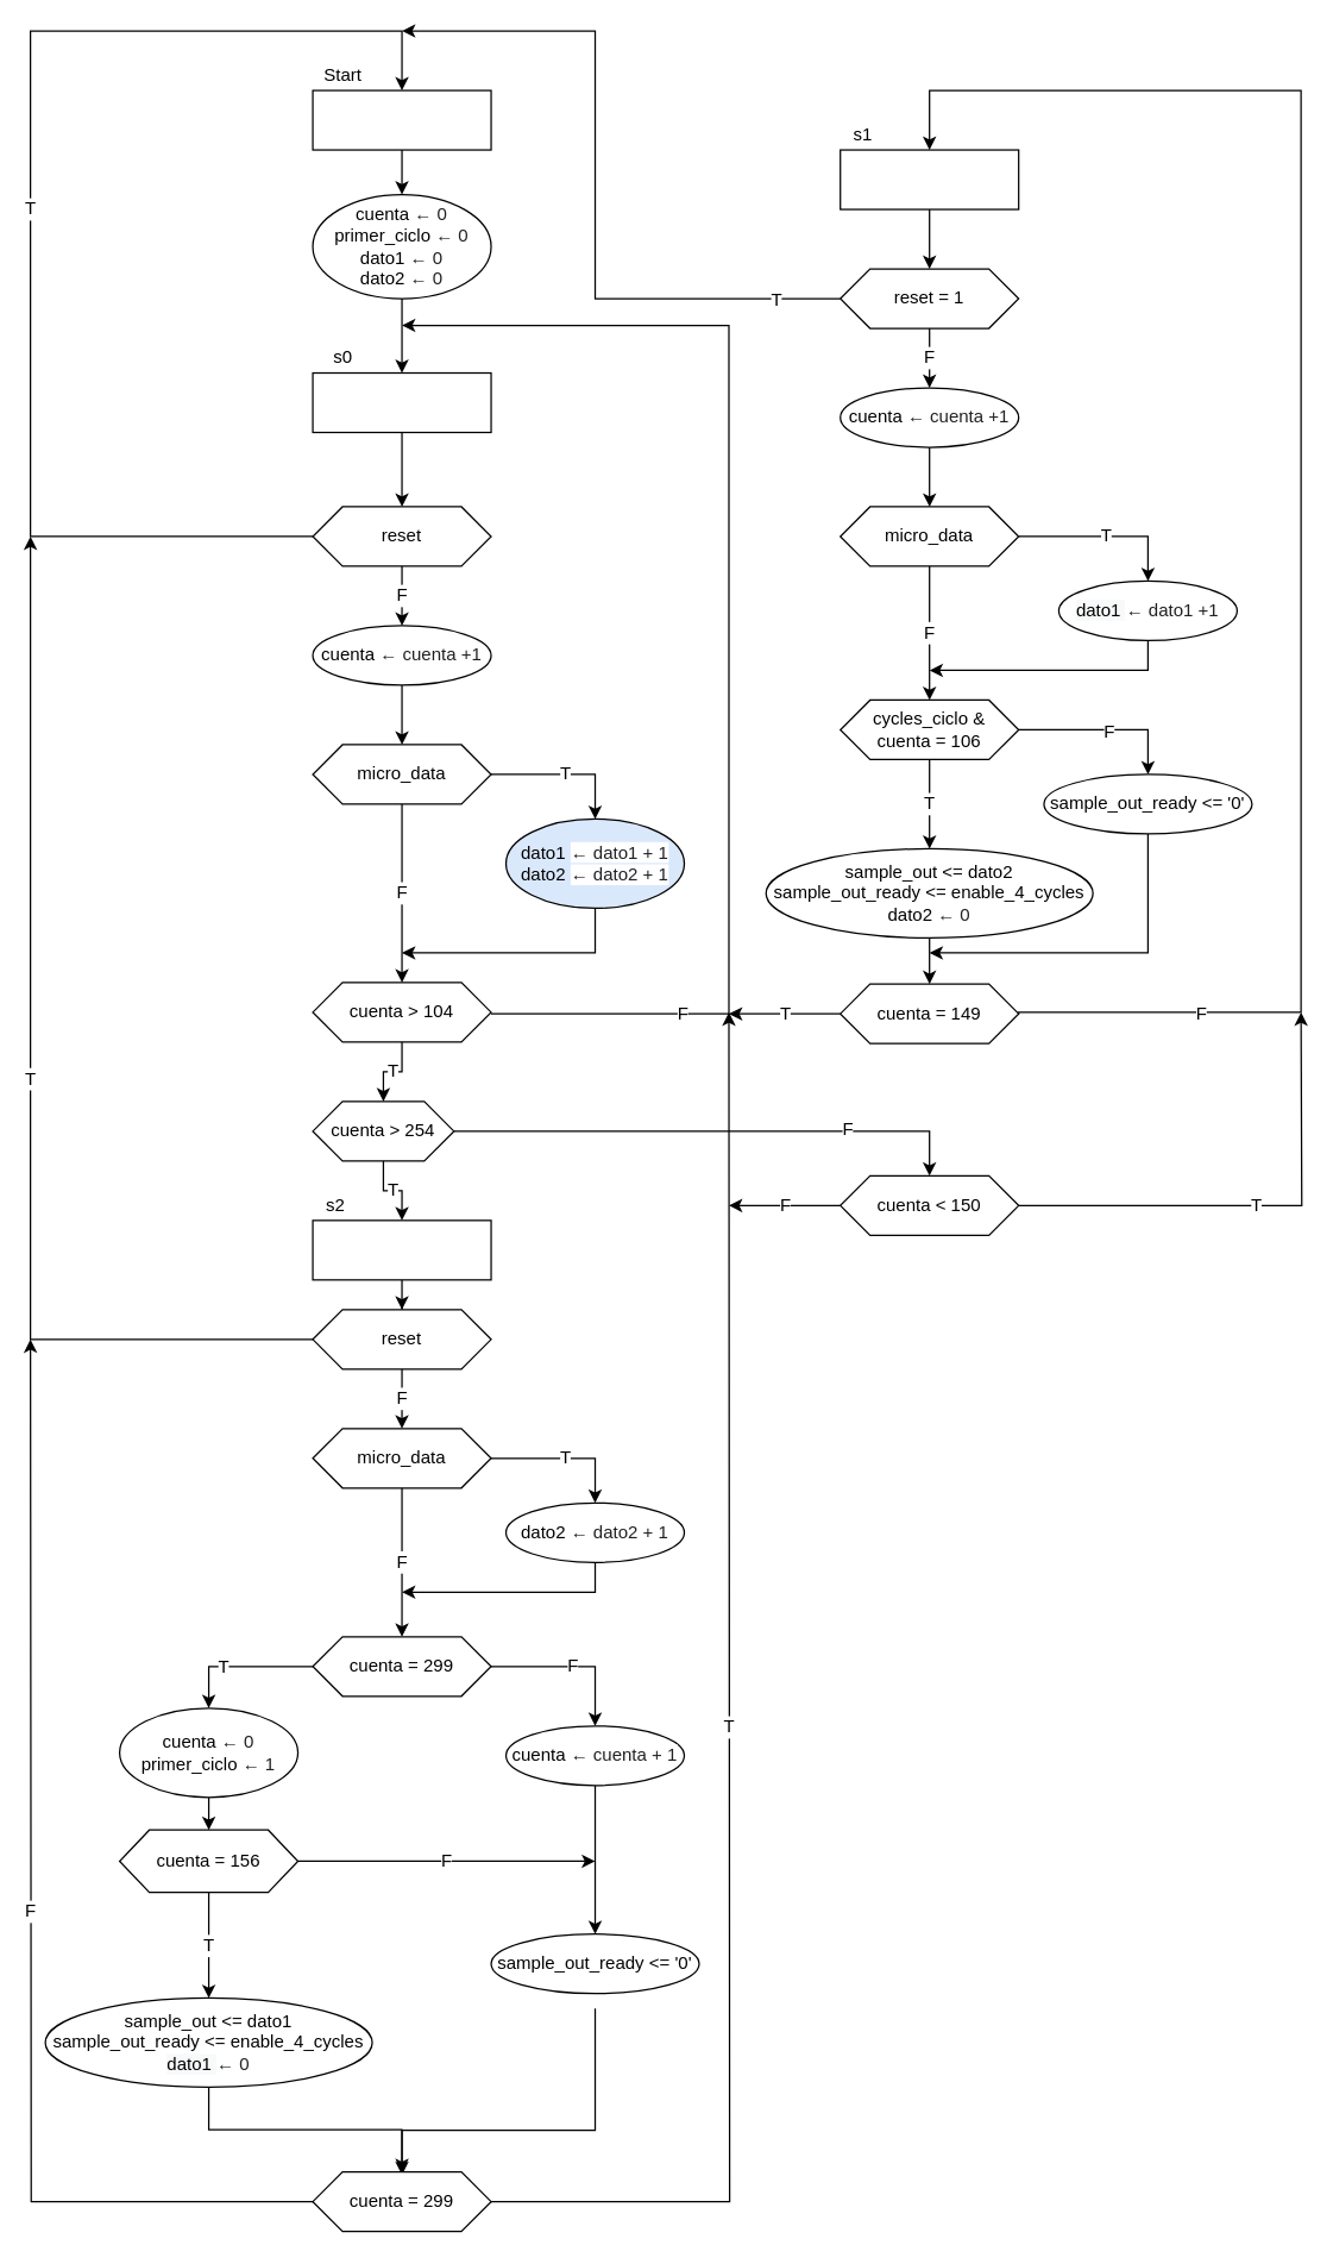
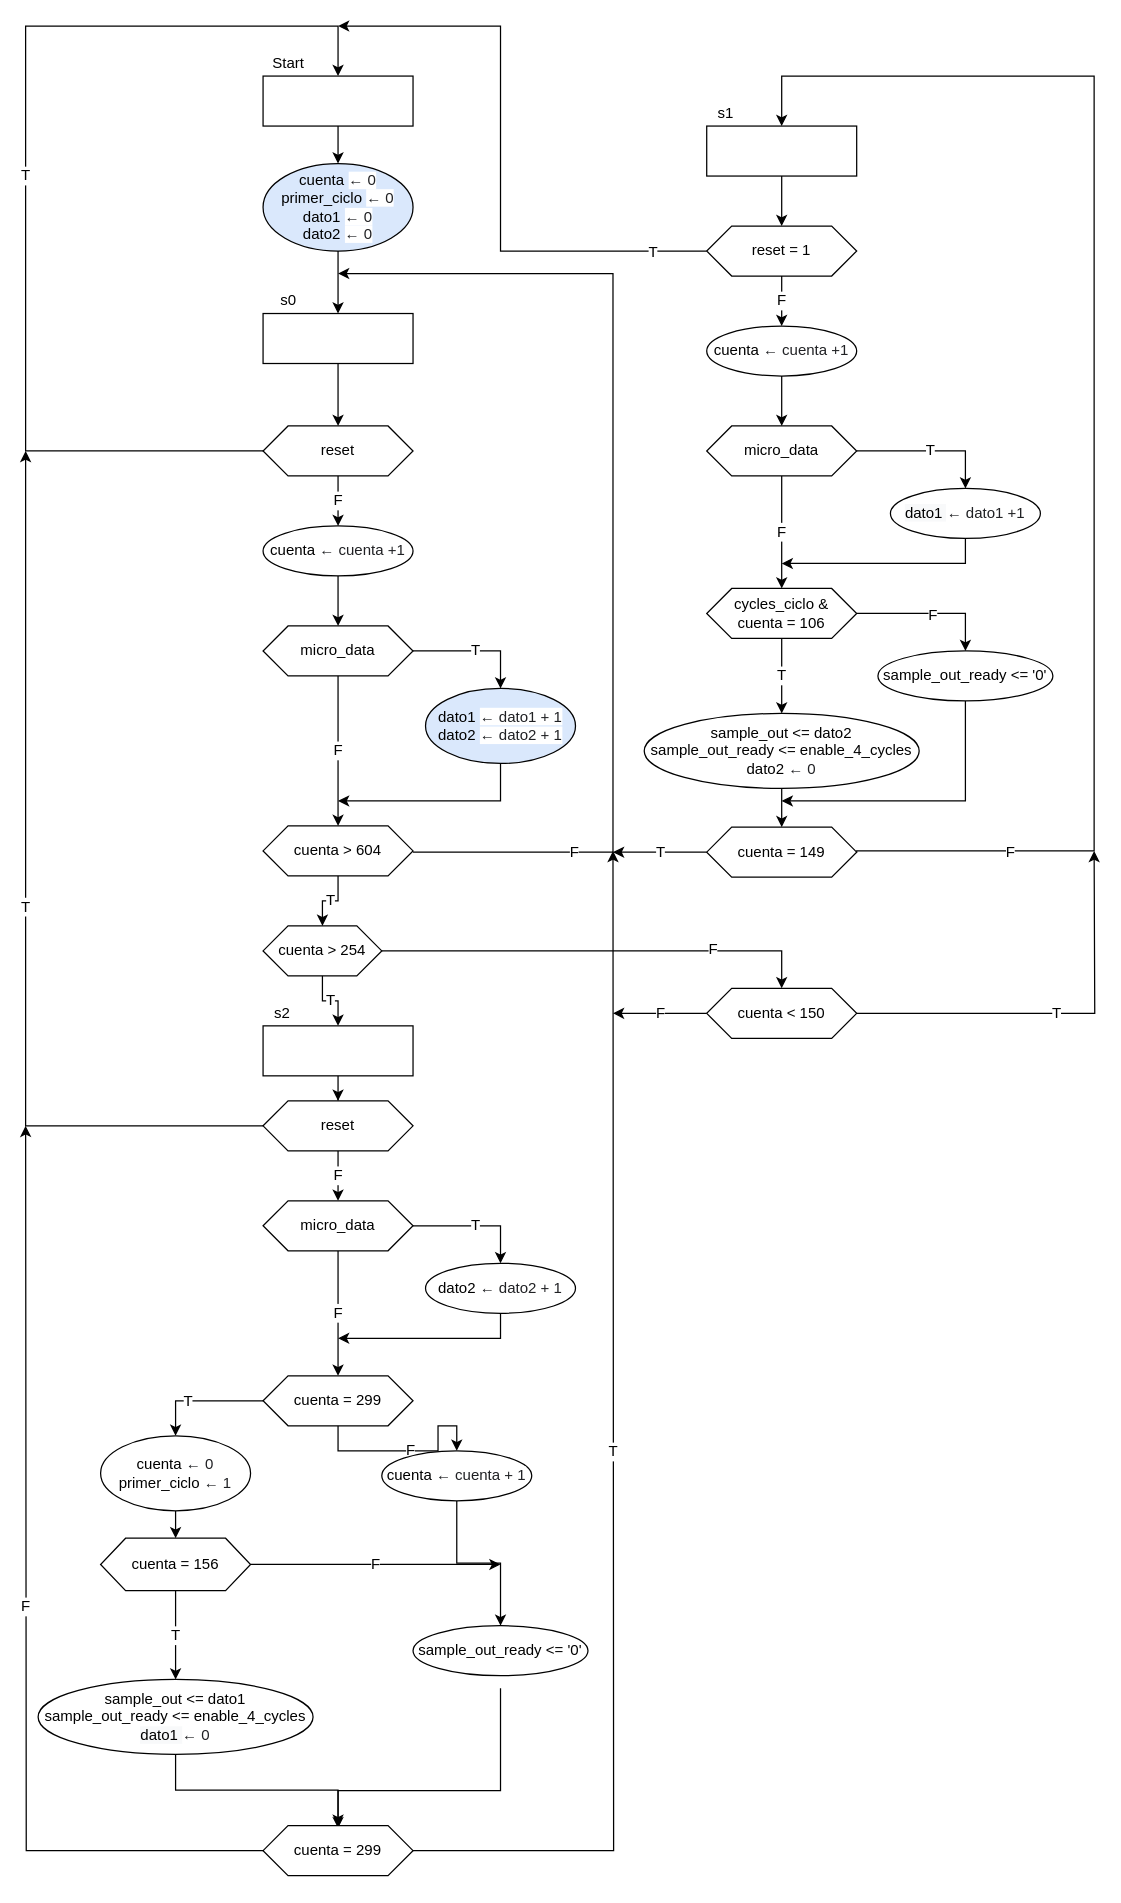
- <mxCell id="6" value="cuenta&amp;nbsp;&lt;span style=&quot;color: rgb(32 , 33 , 36) ; text-align: left ; background-color: rgb(255 , 255 , 255)&quot;&gt;← 0&lt;/span&gt;&lt;br&gt;primer_ciclo&amp;nbsp;&lt;span style=&quot;color: rgb(32 , 33 , 36) ; text-align: left ; background-color: rgb(255 , 255 , 255)&quot;&gt;← 0&lt;/span&gt;&lt;br&gt;dato1&amp;nbsp;&lt;span style=&quot;color: rgb(32 , 33 , 36) ; text-align: left ; background-color: rgb(255 , 255 , 255)&quot;&gt;← 0&lt;/span&gt;&lt;br&gt;dato2&amp;nbsp;&lt;span style=&quot;color: rgb(32 , 33 , 36) ; text-align: left ; background-color: rgb(255 , 255 , 255)&quot;&gt;&lt;font style=&quot;font-size: 12px&quot;&gt;← 0&lt;/font&gt;&lt;/span&gt;" style="ellipse;whiteSpace=wrap;html=1;rounded=0;" vertex="1" parent="1"><mxGeometry x="210" y="130" width="120" height="70" as="geometry" /></mxCell>
+ <mxCell id="6" value="cuenta&amp;nbsp;&lt;span style=&quot;color: rgb(32 , 33 , 36) ; text-align: left ; background-color: rgb(255 , 255 , 255)&quot;&gt;← 0&lt;/span&gt;&lt;br&gt;primer_ciclo&amp;nbsp;&lt;span style=&quot;color: rgb(32 , 33 , 36) ; text-align: left ; background-color: rgb(255 , 255 , 255)&quot;&gt;← 0&lt;/span&gt;&lt;br&gt;dato1&amp;nbsp;&lt;span style=&quot;color: rgb(32 , 33 , 36) ; text-align: left ; background-color: rgb(255 , 255 , 255)&quot;&gt;← 0&lt;/span&gt;&lt;br&gt;dato2&amp;nbsp;&lt;span style=&quot;color: rgb(32 , 33 , 36) ; text-align: left ; background-color: rgb(255 , 255 , 255)&quot;&gt;&lt;font style=&quot;font-size: 12px&quot;&gt;← 0&lt;/font&gt;&lt;/span&gt;" style="ellipse;whiteSpace=wrap;html=1;rounded=0;fillColor=#dae8fc;" vertex="1" parent="1"><mxGeometry x="210" y="130" width="120" height="70" as="geometry" /></mxCell>
- <mxCell id="23" value="cuenta &amp;gt; 104" style="shape=hexagon;perimeter=hexagonPerimeter2;whiteSpace=wrap;html=1;fixedSize=1;rounded=0;" vertex="1" parent="1"><mxGeometry x="210" y="660" width="120" height="40" as="geometry" /></mxCell>
+ <mxCell id="23" value="cuenta &amp;gt; 604" style="shape=hexagon;perimeter=hexagonPerimeter2;whiteSpace=wrap;html=1;fixedSize=1;rounded=0;" vertex="1" parent="1"><mxGeometry x="210" y="660" width="120" height="40" as="geometry" /></mxCell>
- <mxCell id="46" value="&lt;span&gt;cuenta&amp;nbsp;&lt;/span&gt;&lt;span style=&quot;color: rgb(32 , 33 , 36) ; text-align: left ; background-color: rgb(255 , 255 , 255)&quot;&gt;← cuenta + 1&lt;/span&gt;" style="ellipse;whiteSpace=wrap;html=1;rounded=0;" vertex="1" parent="1"><mxGeometry x="340" y="1160" width="120" height="40" as="geometry" /></mxCell>
+ <mxCell id="46" value="&lt;span&gt;cuenta&amp;nbsp;&lt;/span&gt;&lt;span style=&quot;color: rgb(32 , 33 , 36) ; text-align: left ; background-color: rgb(255 , 255 , 255)&quot;&gt;← cuenta + 1&lt;/span&gt;" style="ellipse;whiteSpace=wrap;html=1;rounded=0;" vertex="1" parent="1"><mxGeometry x="305" y="1160" width="120" height="40" as="geometry" /></mxCell>
